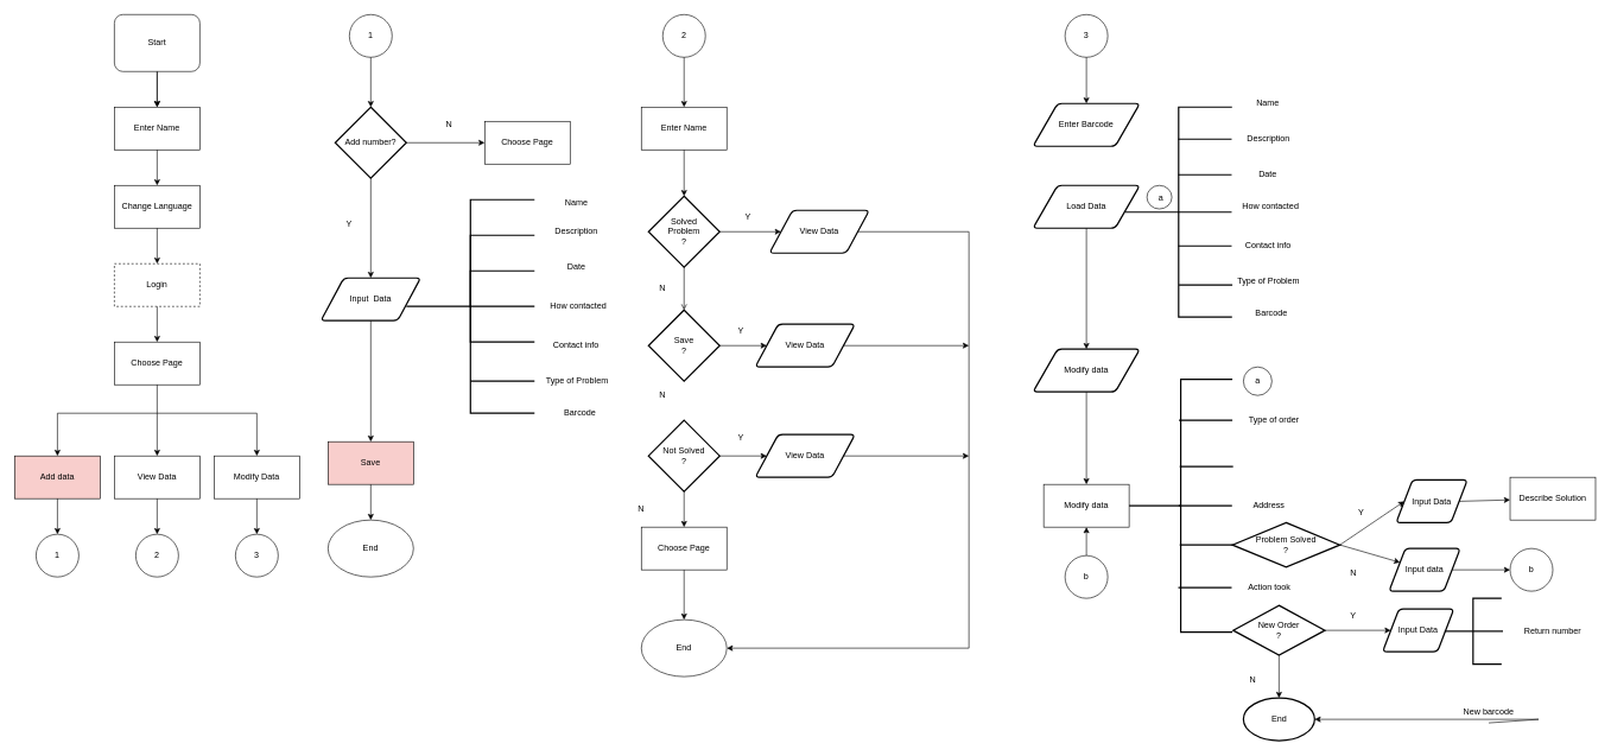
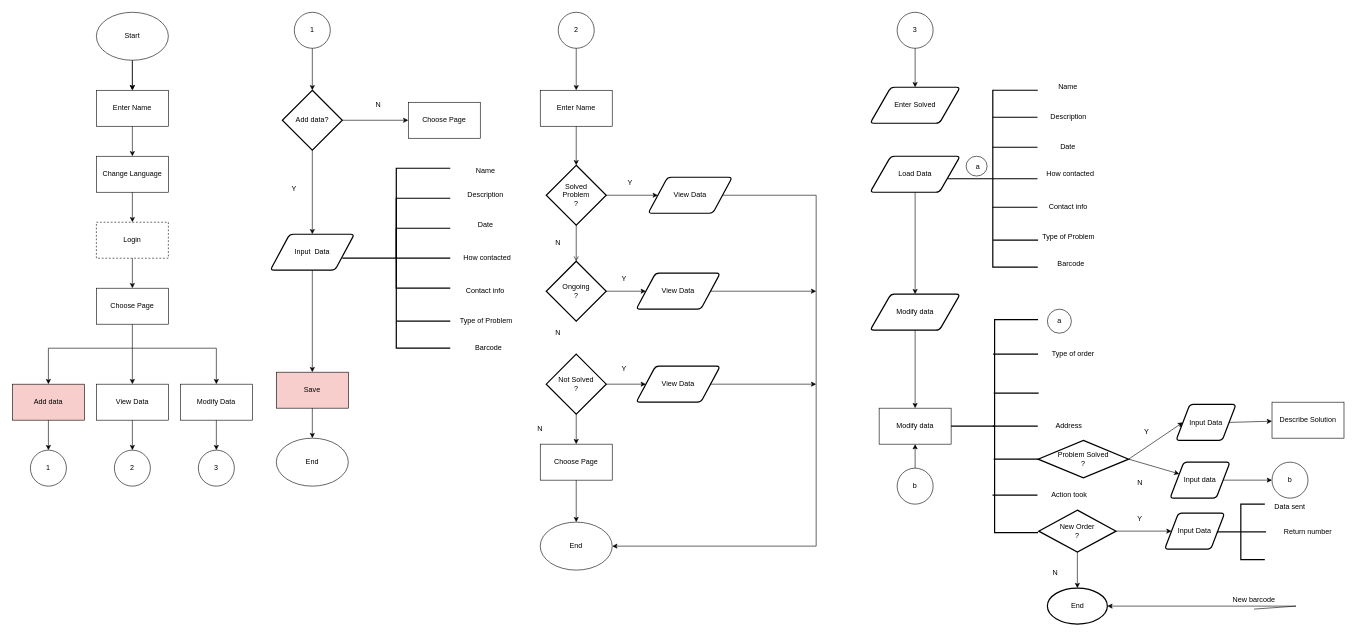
- <mxCell id="3" value="Start" style="whiteSpace=wrap;html=1;rounded=1;" vertex="1" parent="1"><mxGeometry x="160" y="20" width="120" height="80" as="geometry" /></mxCell>
+ <mxCell id="3" value="Start" style="ellipse;whiteSpace=wrap;html=1;" vertex="1" parent="1"><mxGeometry x="160" y="20" width="120" height="80" as="geometry" /></mxCell>
- <mxCell id="81" value="Enter Barcode" style="shape=parallelogram;html=1;strokeWidth=2;perimeter=parallelogramPerimeter;whiteSpace=wrap;rounded=1;arcSize=12;size=0.23;" vertex="1" parent="1"><mxGeometry x="1450" y="145" width="150" height="60" as="geometry" /></mxCell>
+ <mxCell id="81" value="Enter Solved" style="shape=parallelogram;html=1;strokeWidth=2;perimeter=parallelogramPerimeter;whiteSpace=wrap;rounded=1;arcSize=12;size=0.23;" vertex="1" parent="1"><mxGeometry x="1450" y="145" width="150" height="60" as="geometry" /></mxCell>
- <mxCell id="29" value="Add number?" style="strokeWidth=2;html=1;shape=mxgraph.flowchart.decision;whiteSpace=wrap;" vertex="1" parent="1"><mxGeometry x="470" y="150" width="100" height="100" as="geometry" /></mxCell>
+ <mxCell id="29" value="Add data?" style="strokeWidth=2;html=1;shape=mxgraph.flowchart.decision;whiteSpace=wrap;" vertex="1" parent="1"><mxGeometry x="470" y="150" width="100" height="100" as="geometry" /></mxCell>
- <mxCell id="61" value="Save&lt;br&gt;?" style="strokeWidth=2;html=1;shape=mxgraph.flowchart.decision;whiteSpace=wrap;" vertex="1" parent="1"><mxGeometry x="910" y="435" width="100" height="100" as="geometry" /></mxCell>
+ <mxCell id="61" value="Ongoing&lt;br&gt;?" style="strokeWidth=2;html=1;shape=mxgraph.flowchart.decision;whiteSpace=wrap;" vertex="1" parent="1"><mxGeometry x="910" y="435" width="100" height="100" as="geometry" /></mxCell>
+ <mxCell id="142" value="Data sent" style="text;html=1;strokeColor=none;fillColor=none;align=center;verticalAlign=middle;whiteSpace=wrap;rounded=0;" vertex="1" parent="1"><mxGeometry x="2120" y="830" width="60" height="30" as="geometry" /></mxCell>
